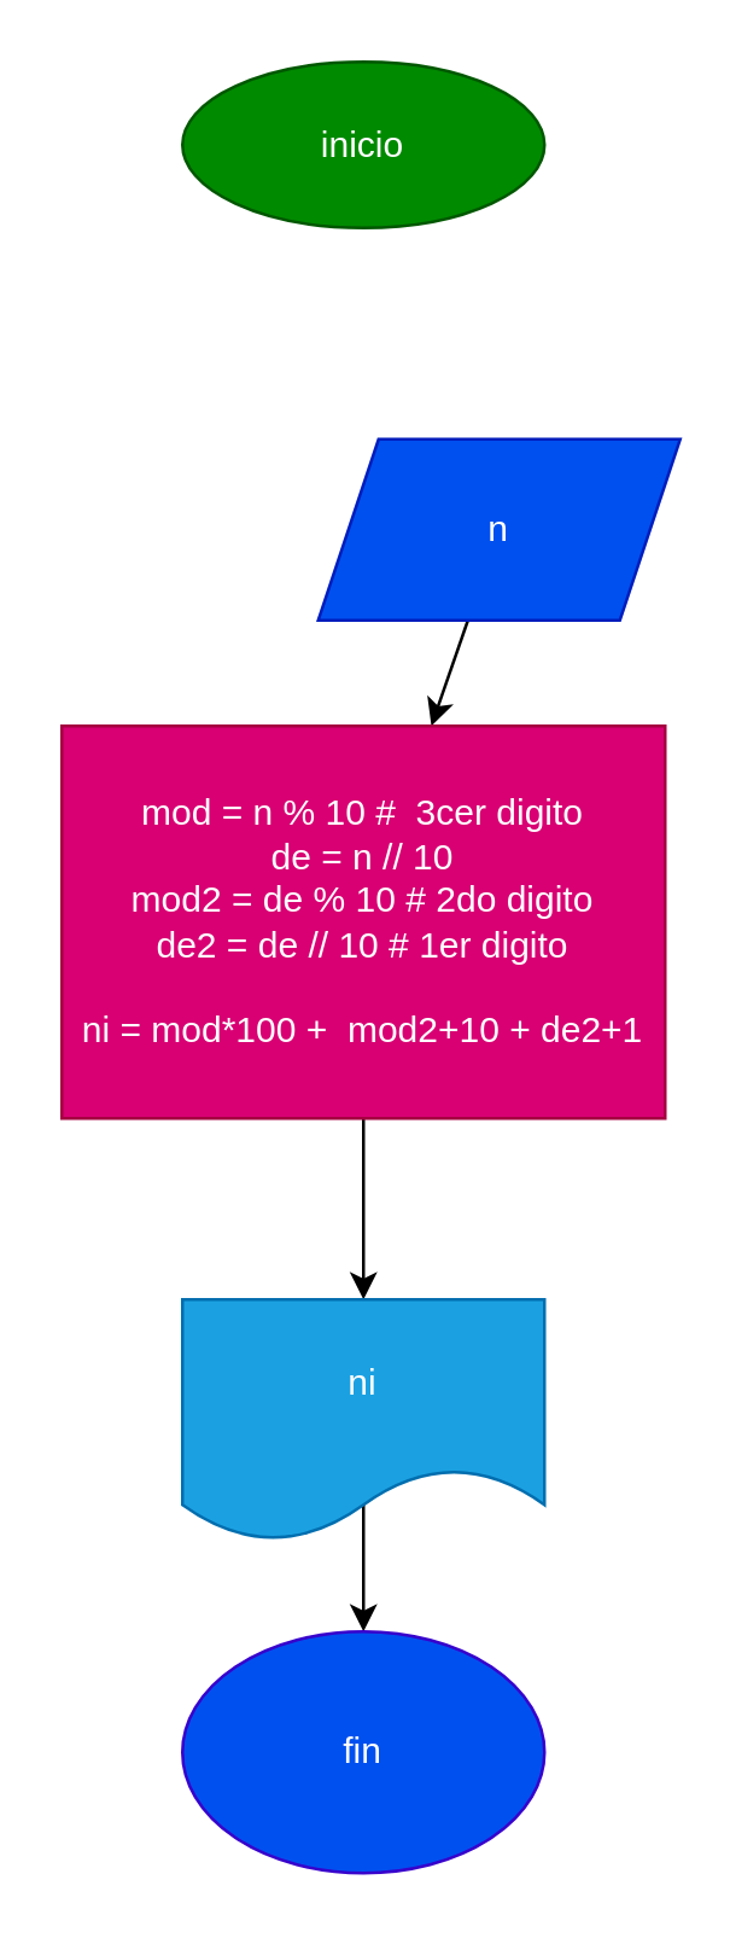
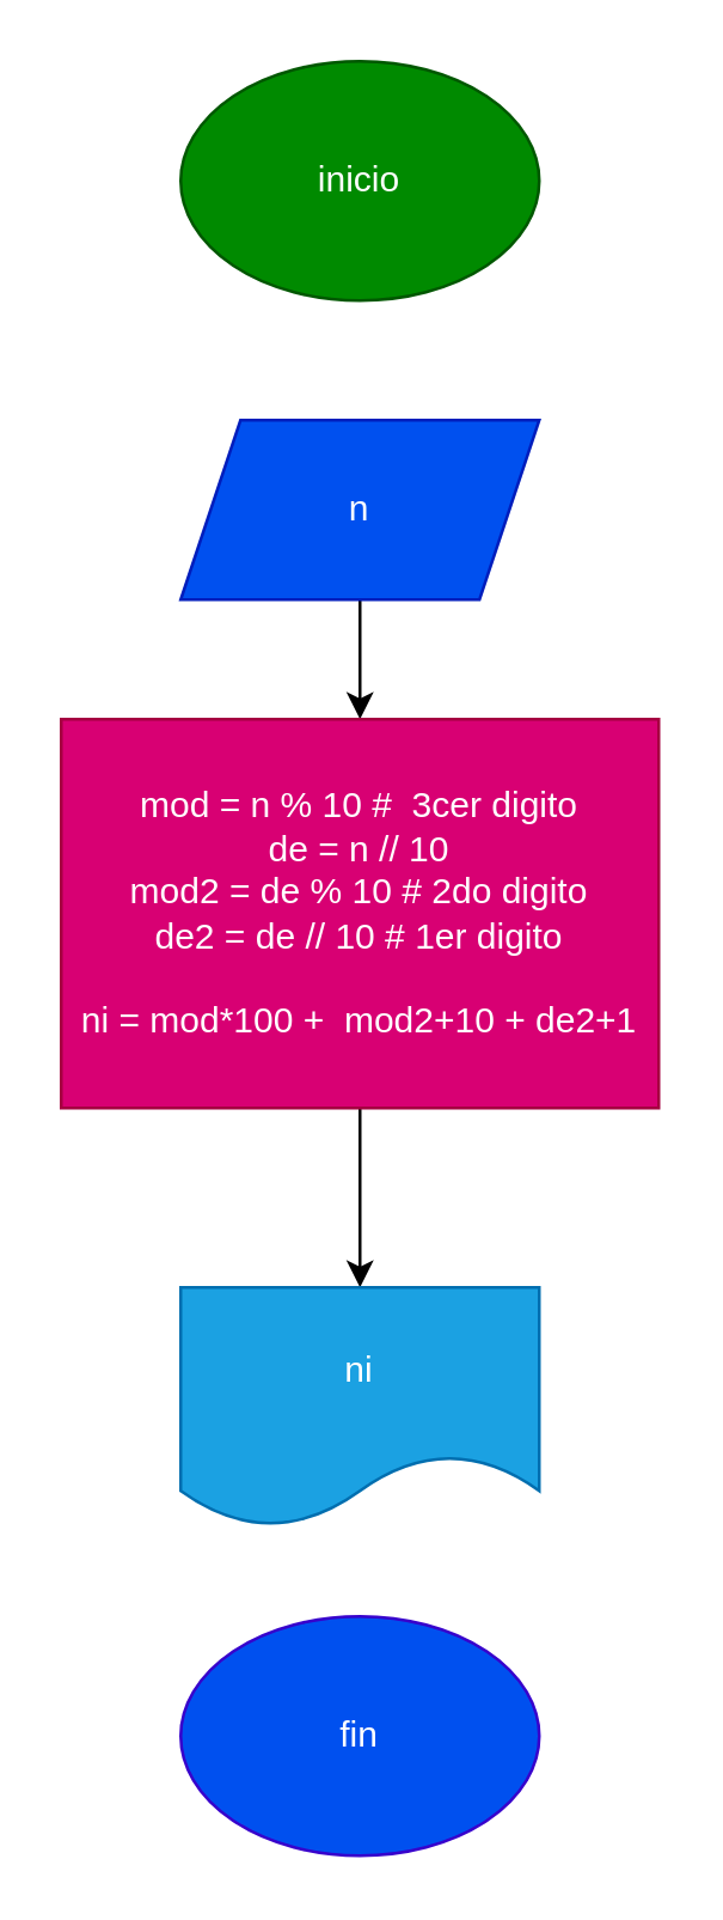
- <mxCell id="2" value="inicio" style="ellipse;whiteSpace=wrap;html=1;fillColor=#008a00;fontColor=#ffffff;strokeColor=#005700;" vertex="1" parent="1"><mxGeometry x="60" y="20" width="120" height="55" as="geometry" /></mxCell>
+ <mxCell id="2" value="inicio" style="ellipse;whiteSpace=wrap;html=1;fillColor=#008a00;fontColor=#ffffff;strokeColor=#005700;" vertex="1" parent="1"><mxGeometry x="60" y="20" width="120" height="80" as="geometry" /></mxCell>
- <mxCell id="4" value="n" style="shape=parallelogram;perimeter=parallelogramPerimeter;whiteSpace=wrap;html=1;fixedSize=1;fillColor=#0050ef;fontColor=#ffffff;strokeColor=#001DBC;" vertex="1" parent="1"><mxGeometry x="105" y="145" width="120" height="60" as="geometry" /></mxCell>
+ <mxCell id="4" value="n" style="shape=parallelogram;perimeter=parallelogramPerimeter;whiteSpace=wrap;html=1;fixedSize=1;fillColor=#0050ef;fontColor=#ffffff;strokeColor=#001DBC;" vertex="1" parent="1"><mxGeometry x="60" y="140" width="120" height="60" as="geometry" /></mxCell>
- <mxCell id="7" value="" style="edgeStyle=none;html=1;exitX=0.5;exitY=0.825;exitDx=0;exitDy=0;exitPerimeter=0;" edge="1" parent="1" source="8" target="9"><mxGeometry relative="1" as="geometry"><mxPoint x="120" y="540" as="targetPoint" /></mxGeometry></mxCell>
